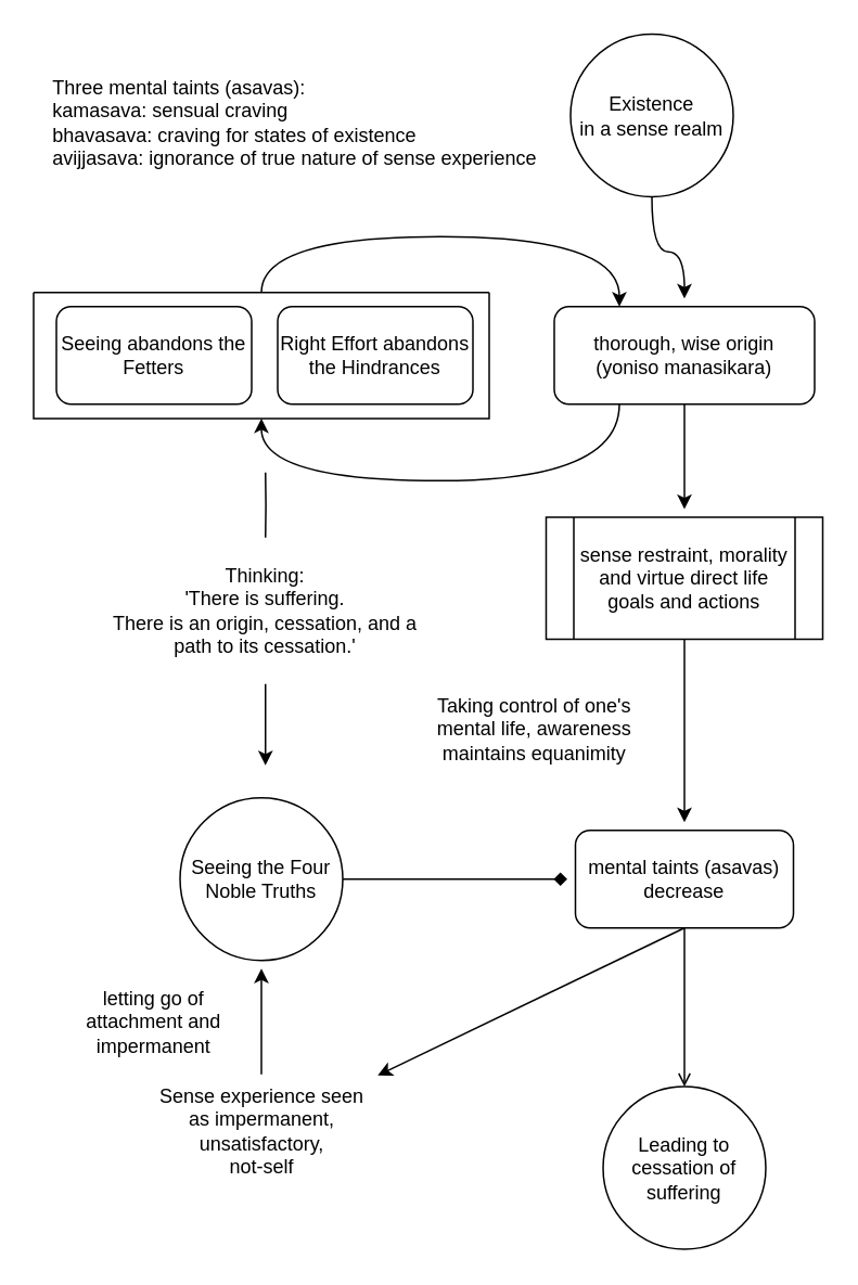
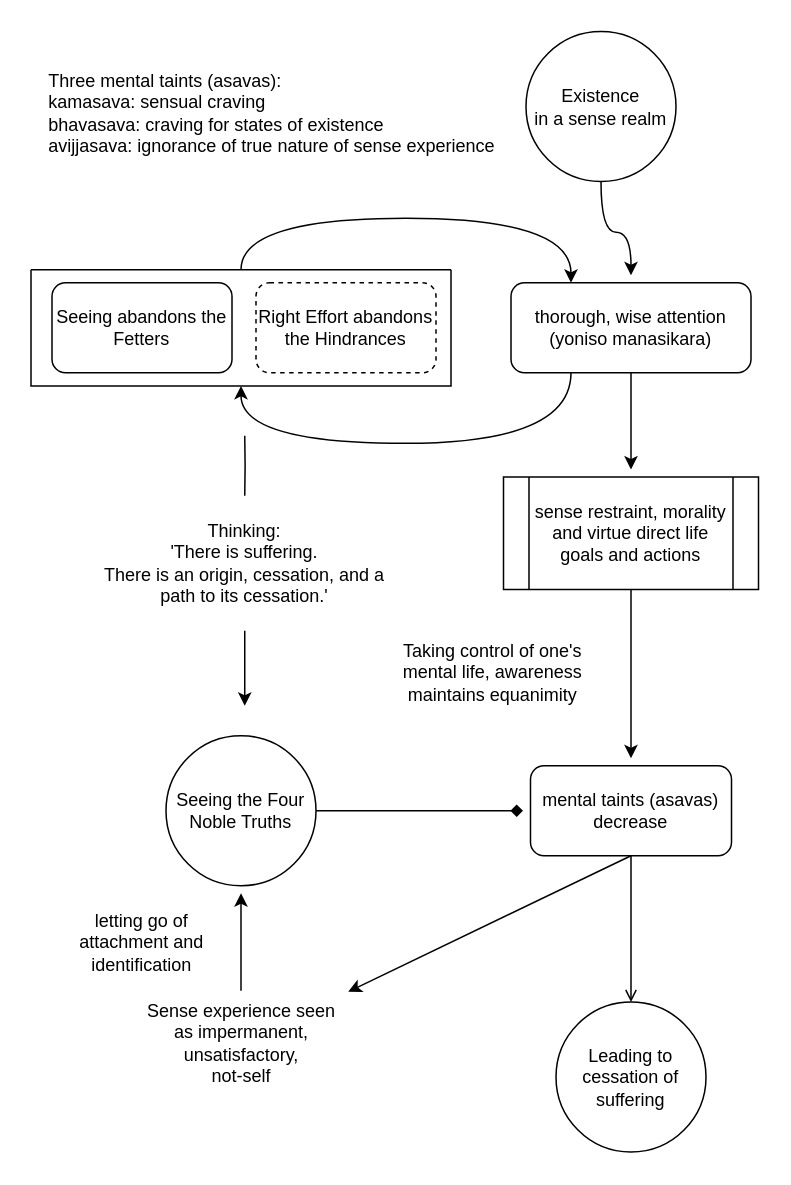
- <mxCell id="19" value="&lt;span&gt;Right Effort abandons the Hindrances&lt;/span&gt;" style="rounded=1;whiteSpace=wrap;html=1;" parent="1" vertex="1"><mxGeometry x="170" y="188" width="120" height="60" as="geometry" /></mxCell>
+ <mxCell id="19" value="&lt;span&gt;Right Effort abandons the Hindrances&lt;/span&gt;" style="rounded=1;whiteSpace=wrap;html=1;dashed=1;" parent="1" vertex="1"><mxGeometry x="170" y="188" width="120" height="60" as="geometry" /></mxCell>
- <mxCell id="10" value="thorough, wise origin&lt;br&gt;(yoniso manasikara)" style="rounded=1;whiteSpace=wrap;html=1;" parent="1" vertex="1"><mxGeometry x="340" y="188" width="160" height="60" as="geometry" /></mxCell>
+ <mxCell id="10" value="thorough, wise attention&lt;br&gt;(yoniso manasikara)" style="rounded=1;whiteSpace=wrap;html=1;" parent="1" vertex="1"><mxGeometry x="340" y="188" width="160" height="60" as="geometry" /></mxCell>
- <mxCell id="22" value="letting go of attachment and impermanent" style="text;html=1;strokeColor=none;fillColor=none;align=center;verticalAlign=middle;whiteSpace=wrap;rounded=0;" parent="1" vertex="1"><mxGeometry x="44" y="601.25" width="100" height="52.5" as="geometry" /></mxCell>
+ <mxCell id="22" value="letting go of attachment and identification" style="text;html=1;strokeColor=none;fillColor=none;align=center;verticalAlign=middle;whiteSpace=wrap;rounded=0;" parent="1" vertex="1"><mxGeometry x="44" y="601.25" width="100" height="52.5" as="geometry" /></mxCell>
